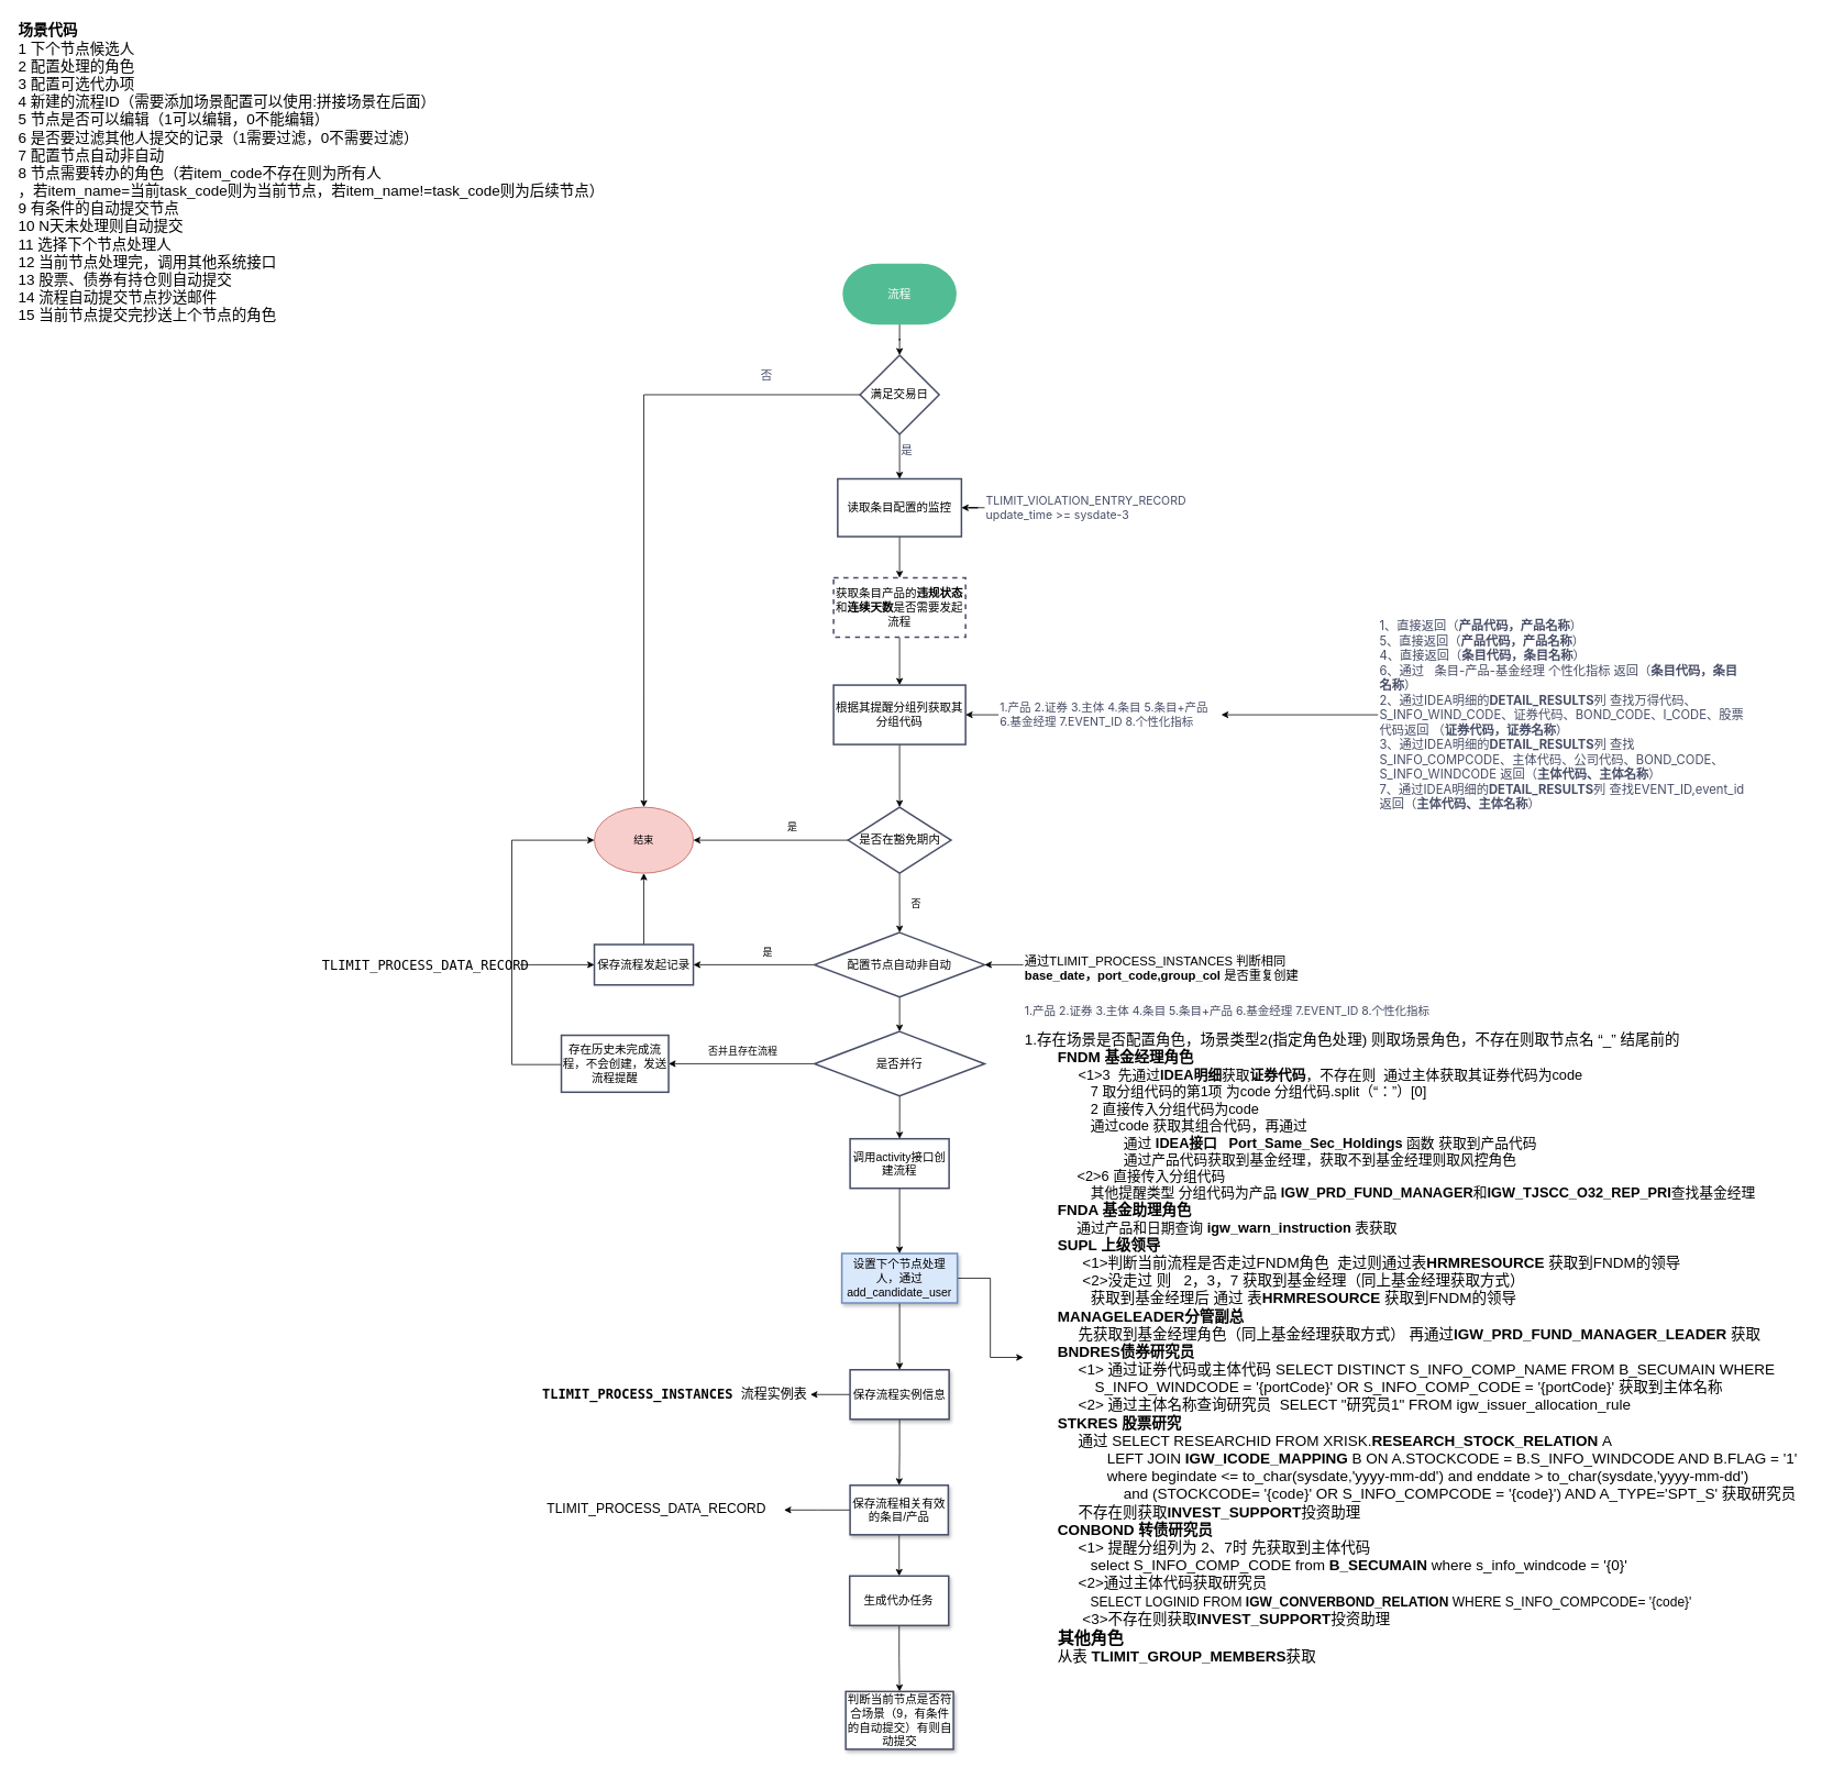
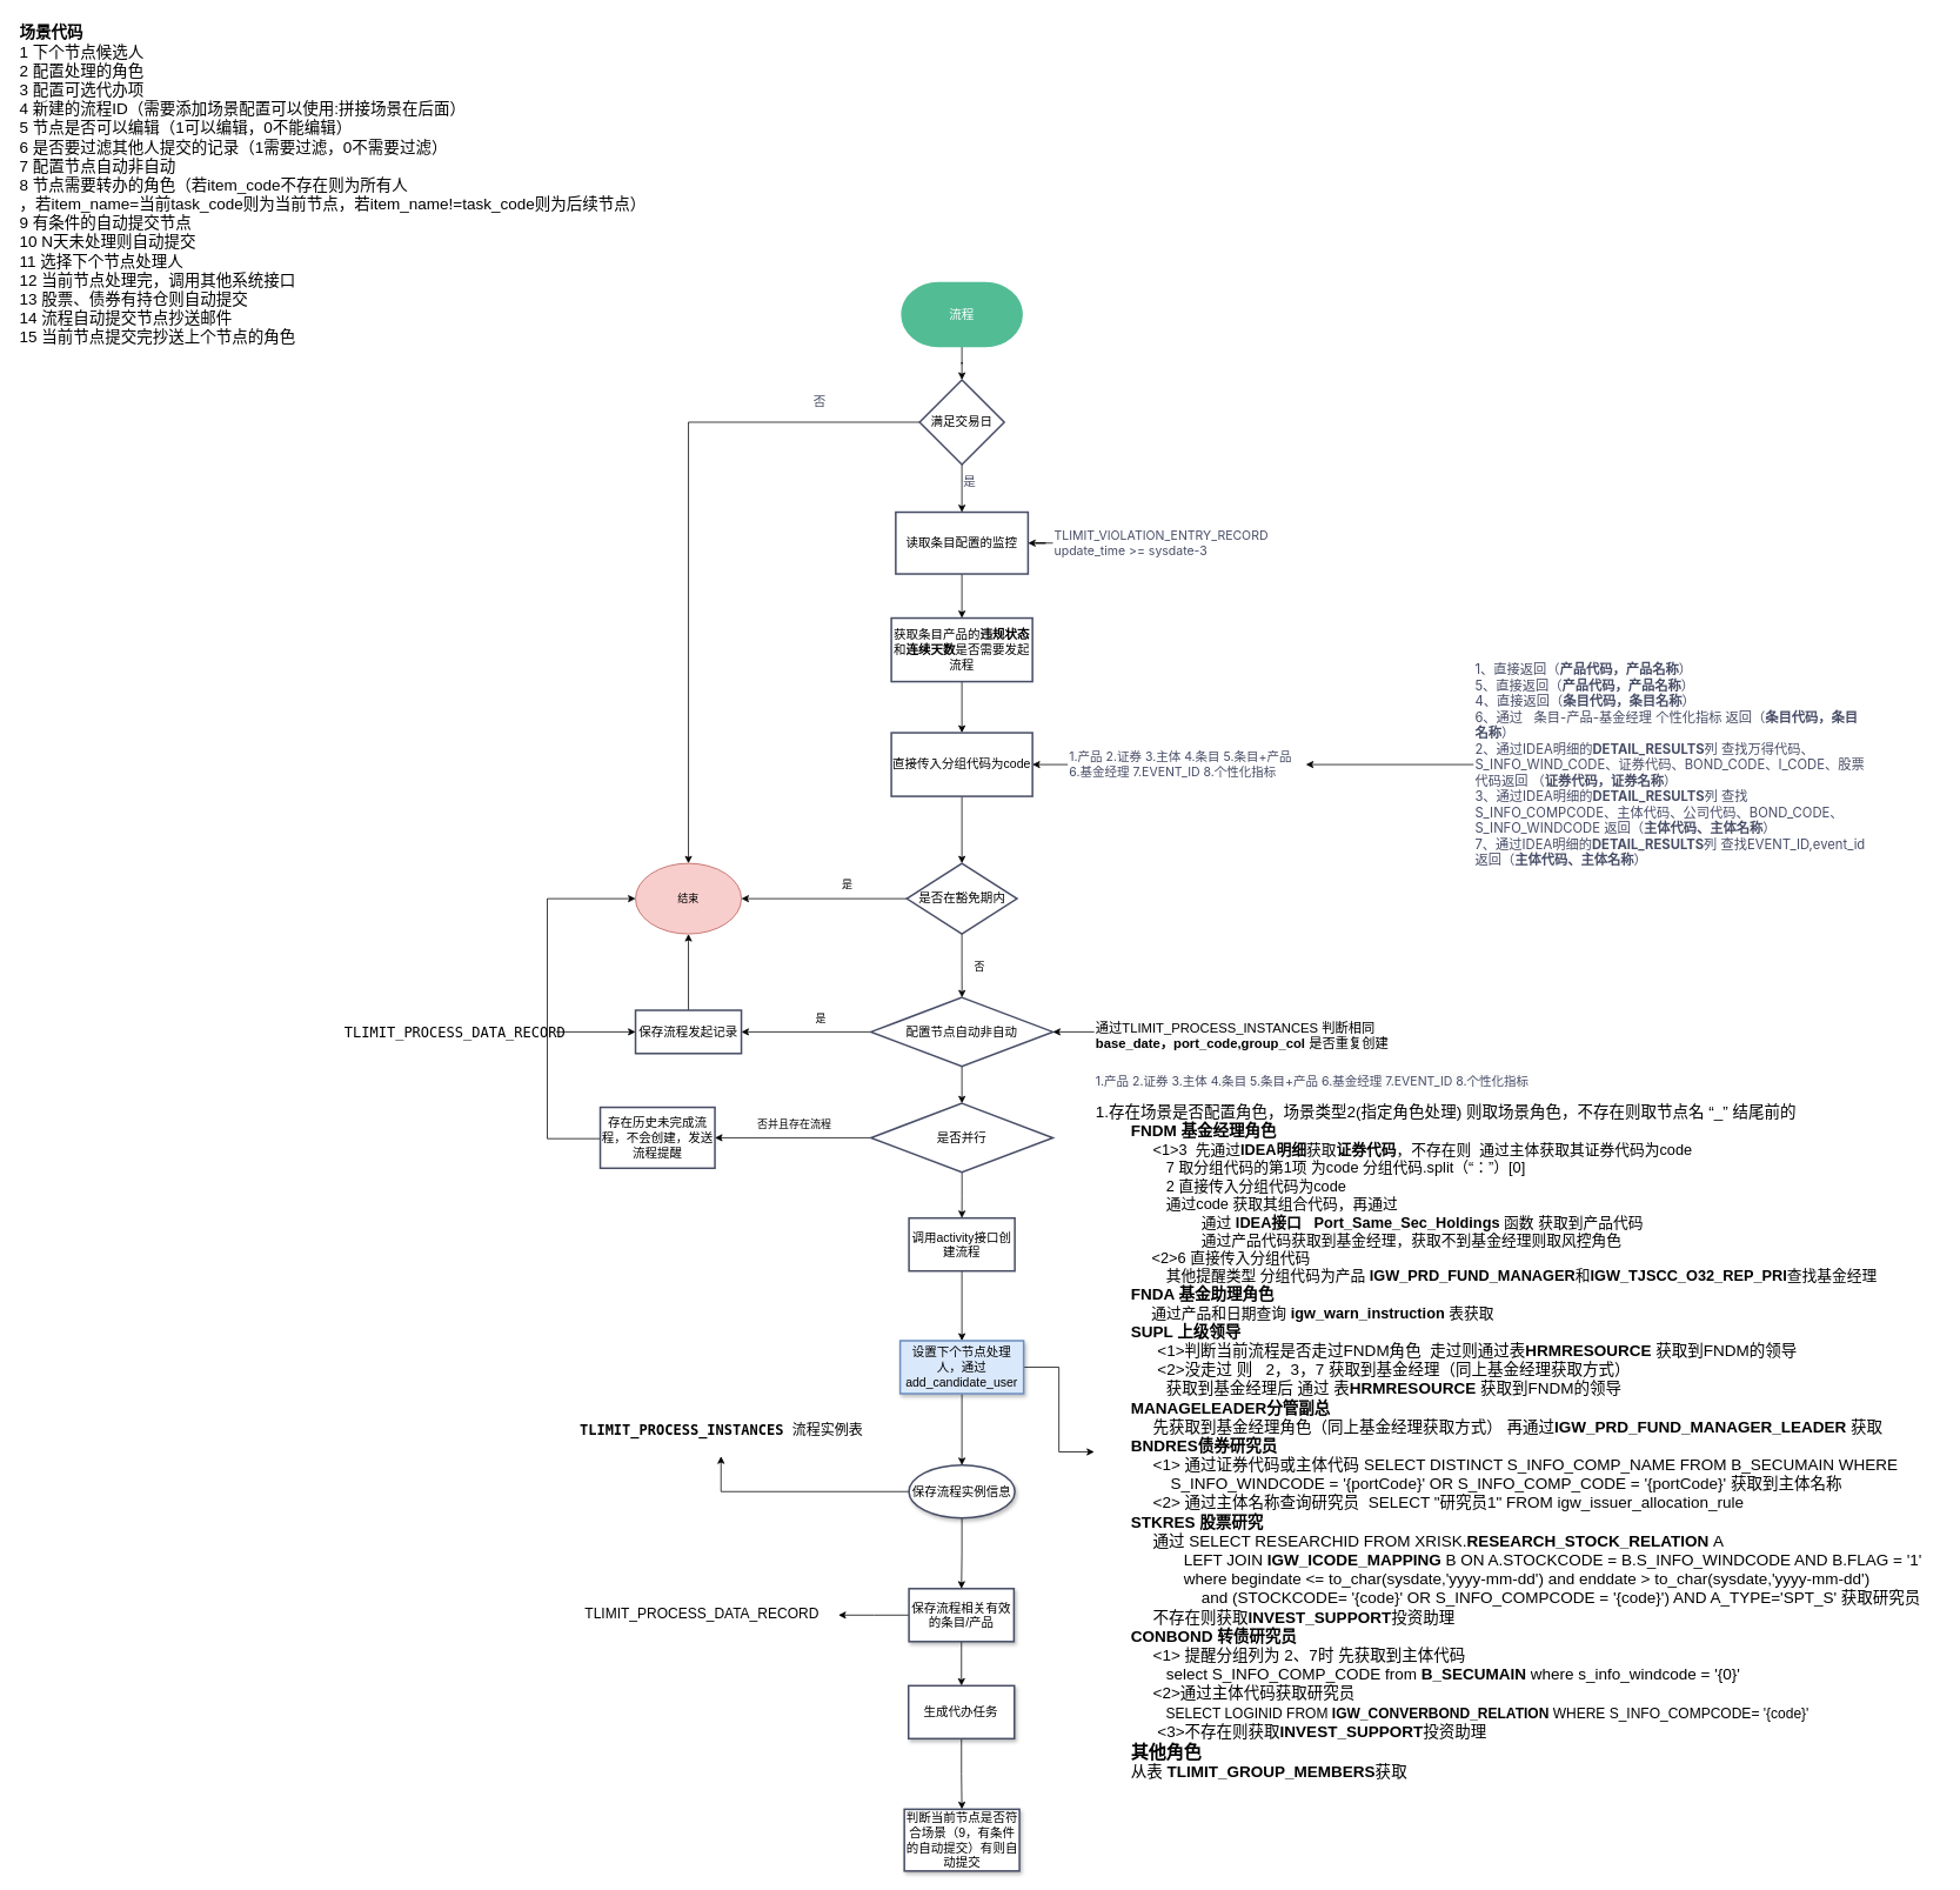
- <mxCell id="7" value="获取条目产品的&lt;b&gt;违规状态&lt;/b&gt;和&lt;b&gt;连续天数&lt;/b&gt;是否需要发起流程" style="fontSize=14;zwfType=basicShape;rounded=0;strokeWidth=2;strokeColor=#474D66;whiteSpace=wrap;html=1;dashed=1;" parent="1" vertex="1"><mxGeometry x="1010" y="700" width="160" height="72" as="geometry" /></mxCell>
+ <mxCell id="7" value="获取条目产品的&lt;b&gt;违规状态&lt;/b&gt;和&lt;b&gt;连续天数&lt;/b&gt;是否需要发起流程" style="fontSize=14;zwfType=basicShape;rounded=0;strokeWidth=2;strokeColor=#474D66;whiteSpace=wrap;html=1;" parent="1" vertex="1"><mxGeometry x="1010" y="700" width="160" height="72" as="geometry" /></mxCell>
- <mxCell id="16" value="根据其提醒分组列获取其分组代码" style="fontSize=14;zwfType=basicShape;rounded=0;strokeWidth=2;strokeColor=#474D66;whiteSpace=wrap;html=1;" parent="1" vertex="1"><mxGeometry x="1010" y="830" width="160" height="72" as="geometry" /></mxCell>
+ <mxCell id="16" value="直接传入分组代码为code" style="fontSize=14;zwfType=basicShape;rounded=0;strokeWidth=2;strokeColor=#474D66;whiteSpace=wrap;html=1;" parent="1" vertex="1"><mxGeometry x="1010" y="830" width="160" height="72" as="geometry" /></mxCell>
- <mxCell id="53" value="&lt;pre&gt;&lt;font style=&quot;color: rgb(0, 0, 0);&quot; face=&quot;JetBrains Mono, monospace&quot;&gt;&lt;font style=&quot;color: rgb(0, 0, 0);&quot;&gt;&lt;font style=&quot;color: rgb(0, 0, 0); font-size: 16px;&quot;&gt;&lt;b&gt;TLIMIT_PROCESS_INSTANCES &lt;/b&gt;流程实例表&lt;/font&gt;&lt;/font&gt;&lt;/font&gt;&lt;/pre&gt;" style="text;html=1;align=center;verticalAlign=middle;resizable=0;points=[];autosize=1;strokeColor=none;fillColor=none;" parent="1" vertex="1"><mxGeometry x="651.88" y="1660" width="330" height="60" as="geometry" /></mxCell>
+ <mxCell id="53" value="&lt;pre&gt;&lt;font style=&quot;color: rgb(0, 0, 0);&quot; face=&quot;JetBrains Mono, monospace&quot;&gt;&lt;font style=&quot;color: rgb(0, 0, 0);&quot;&gt;&lt;font style=&quot;color: rgb(0, 0, 0); font-size: 16px;&quot;&gt;&lt;b&gt;TLIMIT_PROCESS_INSTANCES &lt;/b&gt;流程实例表&lt;/font&gt;&lt;/font&gt;&lt;/font&gt;&lt;/pre&gt;" style="text;html=1;align=center;verticalAlign=middle;resizable=0;points=[];autosize=1;strokeColor=none;fillColor=none;" parent="1" vertex="1"><mxGeometry x="651.88" y="1590" width="330" height="60" as="geometry" /></mxCell>
- <mxCell id="52" value="保存流程实例信息" style="whiteSpace=wrap;html=1;fontSize=14;strokeColor=#474D66;rounded=0;strokeWidth=2;shadow=1;" parent="1" vertex="1"><mxGeometry x="1029.995" y="1660" width="120" height="60" as="geometry" /></mxCell>
+ <mxCell id="52" value="保存流程实例信息" style="ellipse;whiteSpace=wrap;html=1;fontSize=14;strokeColor=#474D66;strokeWidth=2;shadow=1;" parent="1" vertex="1"><mxGeometry x="1029.995" y="1660" width="120" height="60" as="geometry" /></mxCell>
